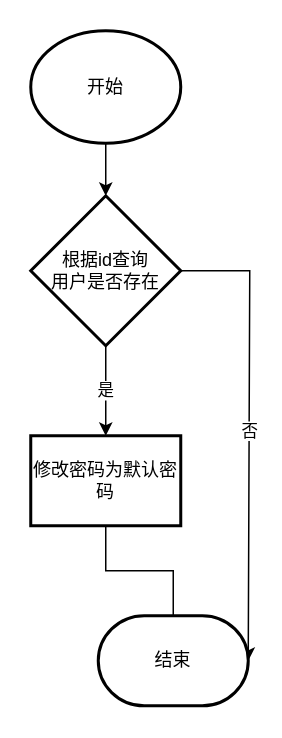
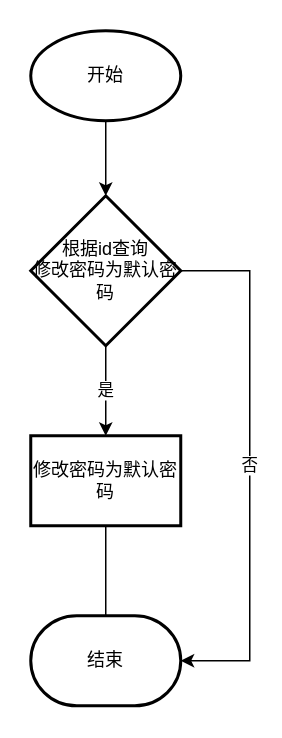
- <mxCell id="3" value="开始" style="strokeWidth=2;html=1;shape=mxgraph.flowchart.start_1;whiteSpace=wrap;" vertex="1" parent="1"><mxGeometry x="20" y="20" width="100" height="75" as="geometry" /></mxCell>
+ <mxCell id="3" value="开始" style="strokeWidth=2;html=1;shape=mxgraph.flowchart.start_1;whiteSpace=wrap;" vertex="1" parent="1"><mxGeometry x="20" y="20" width="100" height="60" as="geometry" /></mxCell>
- <mxCell id="6" value="根据id查询&lt;br&gt;用户是否存在" style="strokeWidth=2;html=1;shape=mxgraph.flowchart.decision;whiteSpace=wrap;" vertex="1" parent="1"><mxGeometry x="20" y="130" width="100" height="100" as="geometry" /></mxCell>
+ <mxCell id="6" value="根据id查询&lt;br&gt;修改密码为默认密码" style="strokeWidth=2;html=1;shape=mxgraph.flowchart.decision;whiteSpace=wrap;" vertex="1" parent="1"><mxGeometry x="20" y="130" width="100" height="100" as="geometry" /></mxCell>
- <mxCell id="7" value="结束" style="strokeWidth=2;html=1;shape=mxgraph.flowchart.terminator;whiteSpace=wrap;" vertex="1" parent="1"><mxGeometry x="65" y="410" width="100" height="60" as="geometry" /></mxCell>
+ <mxCell id="7" value="结束" style="strokeWidth=2;html=1;shape=mxgraph.flowchart.terminator;whiteSpace=wrap;" vertex="1" parent="1"><mxGeometry x="20" y="410" width="100" height="60" as="geometry" /></mxCell>
